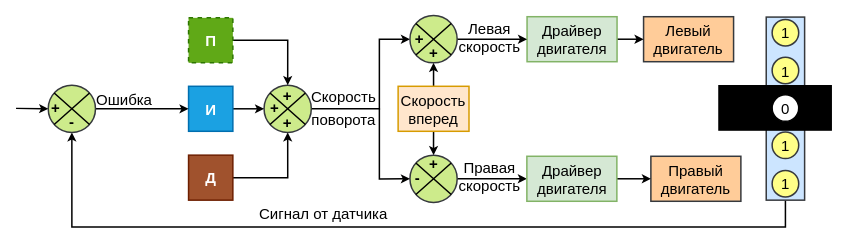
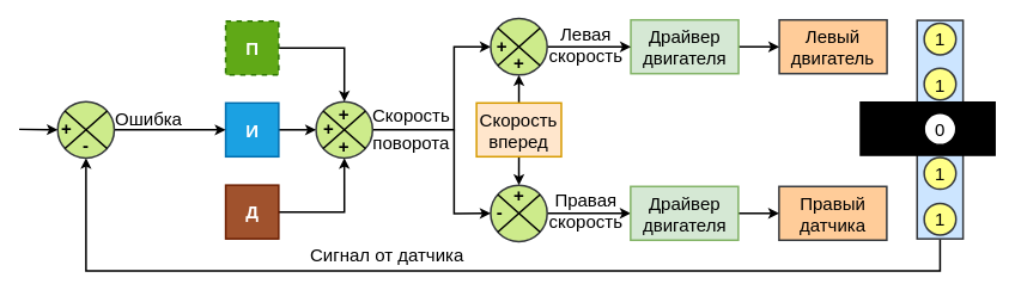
- <mxCell id="12" value="&lt;font style=&quot;font-size: 20px;&quot;&gt;Левый двигатель&lt;/font&gt;" style="rounded=0;whiteSpace=wrap;html=1;fillColor=#ffcc99;strokeColor=#36393d;strokeWidth=2;" parent="1" vertex="1"><mxGeometry x="857.27" y="21.78" width="120" height="60" as="geometry" /></mxCell>
+ <mxCell id="12" value="&lt;font style=&quot;font-size: 20px;&quot;&gt;Левый двигатель&lt;/font&gt;" style="rounded=0;whiteSpace=wrap;html=1;fillColor=#ffcc99;strokeColor=#36393d;strokeWidth=2;" parent="1" vertex="1"><mxGeometry x="867.27" y="21.78" width="120" height="60" as="geometry" /></mxCell>
- <mxCell id="13" value="&lt;font style=&quot;font-size: 20px;&quot;&gt;Правый двигатель&lt;/font&gt;" style="rounded=0;whiteSpace=wrap;html=1;fillColor=#ffcc99;strokeColor=#36393d;strokeWidth=2;" parent="1" vertex="1"><mxGeometry x="867.007" y="207.877" width="120" height="60" as="geometry" /></mxCell>
+ <mxCell id="13" value="&lt;font style=&quot;font-size: 20px;&quot;&gt;Правый датчика&lt;/font&gt;" style="rounded=0;whiteSpace=wrap;html=1;fillColor=#ffcc99;strokeColor=#36393d;strokeWidth=2;" parent="1" vertex="1"><mxGeometry x="867.007" y="207.877" width="120" height="60" as="geometry" /></mxCell>
